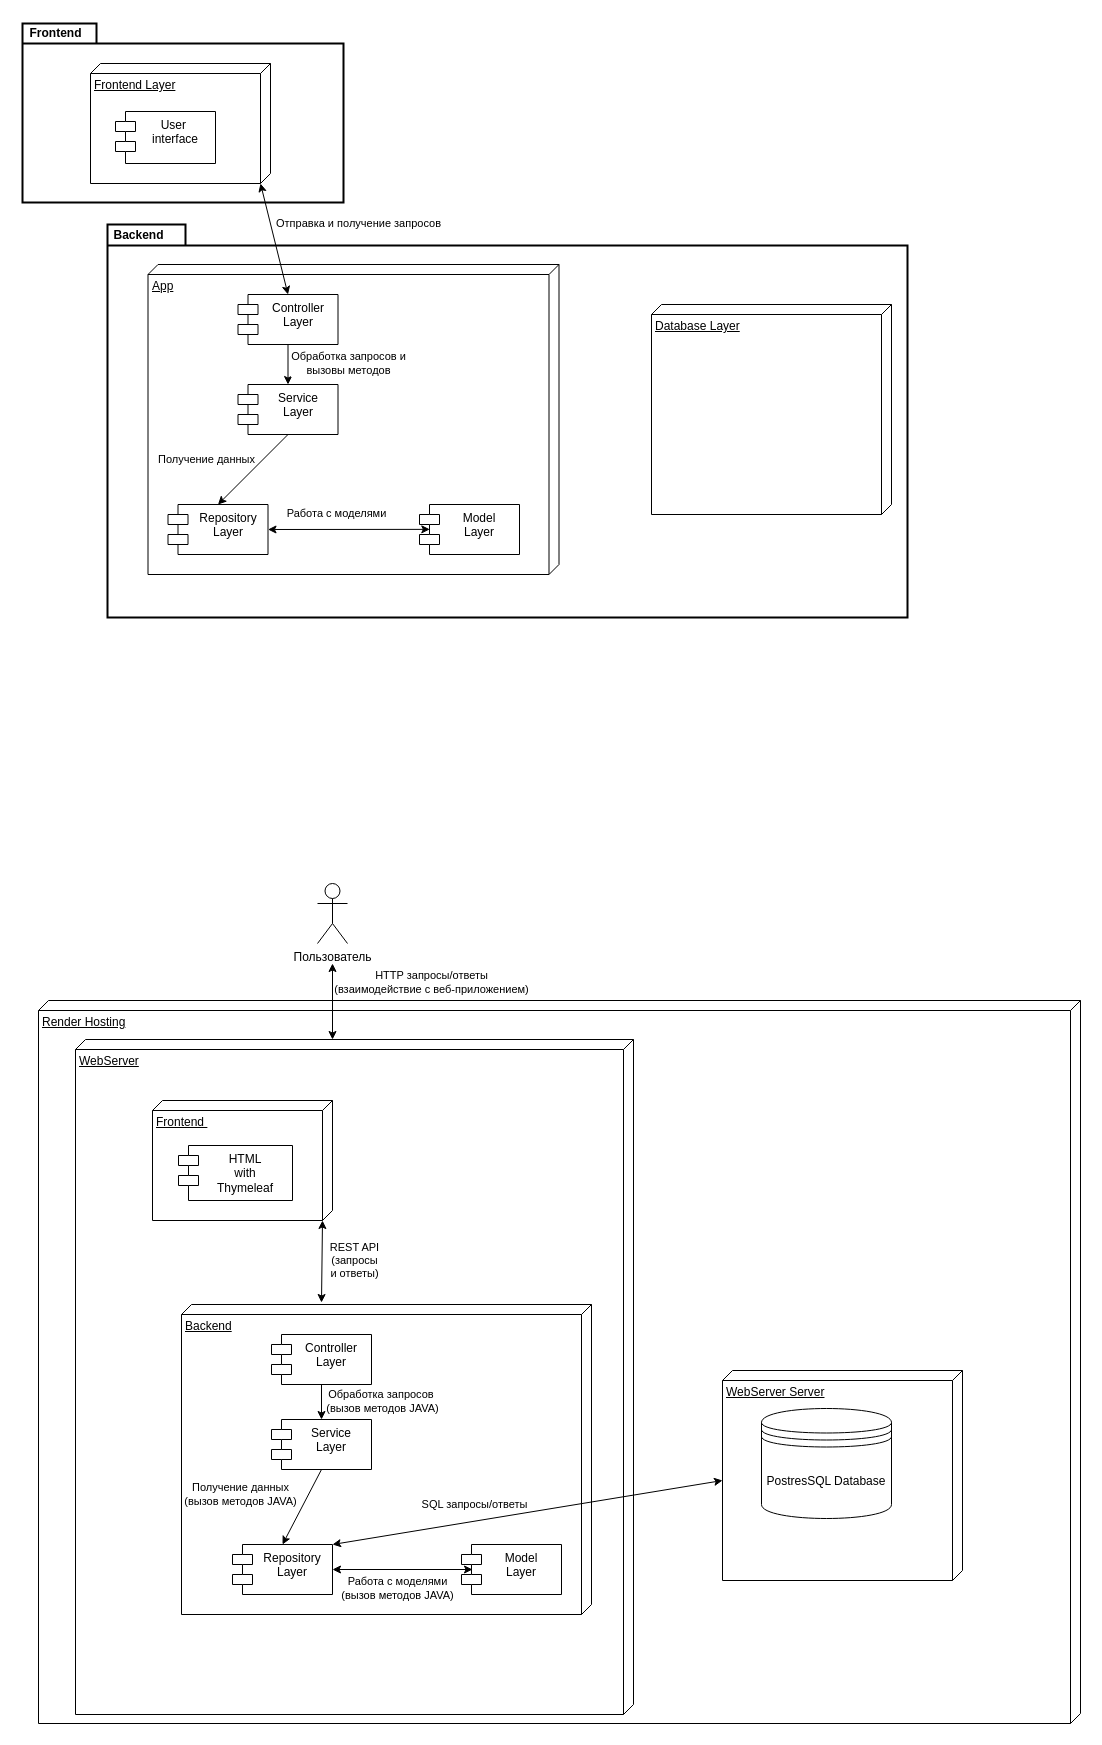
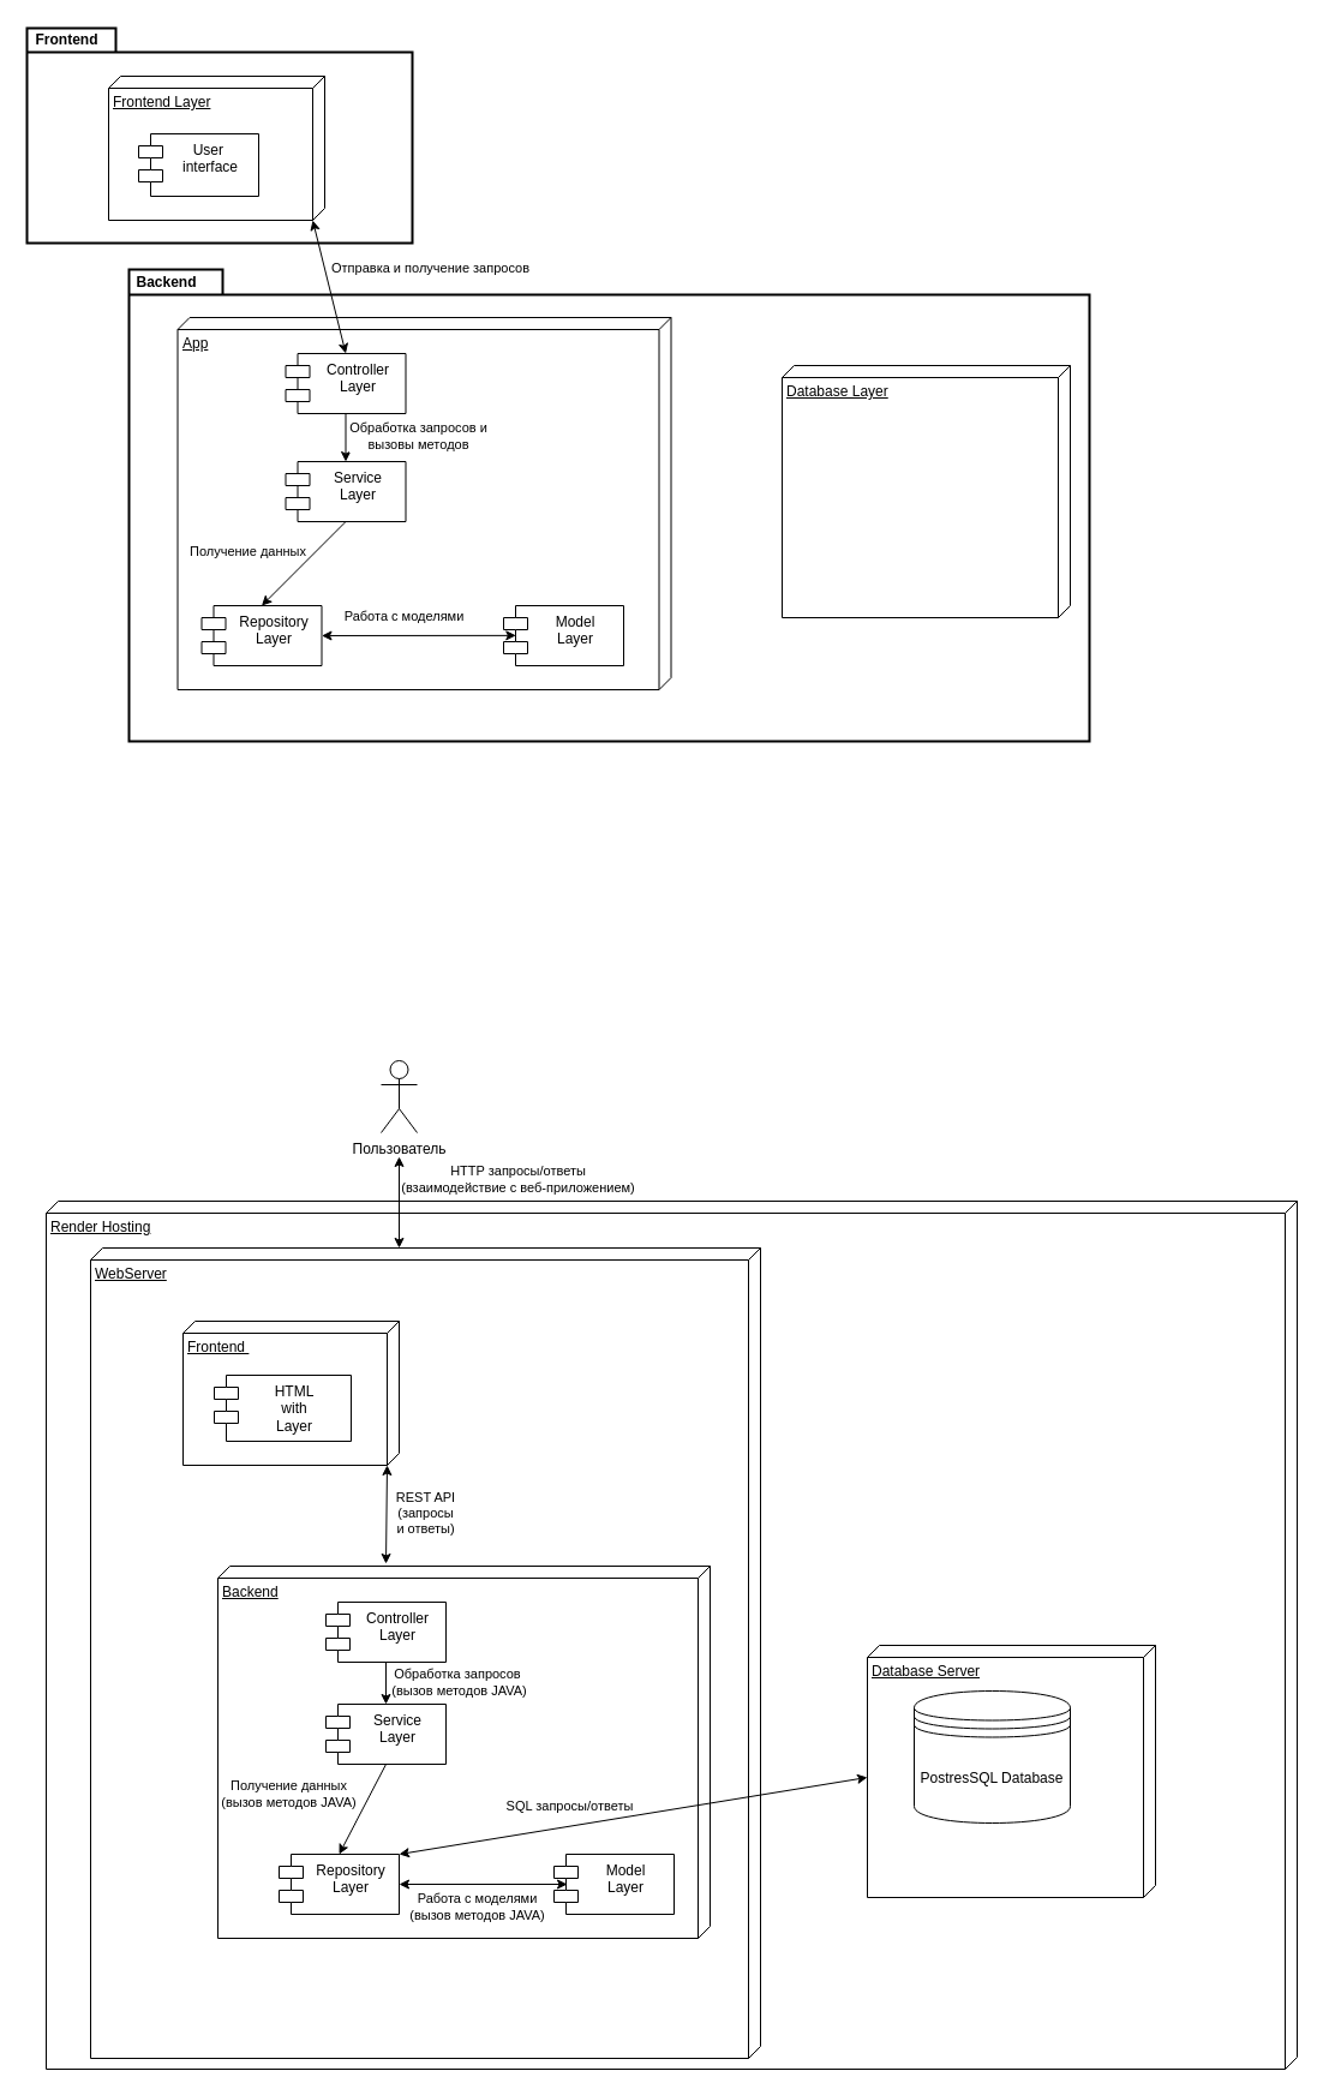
- <mxCell id="7" value="HTML&lt;div&gt;with&lt;/div&gt;&lt;div&gt;Thymeleaf&lt;/div&gt;" style="shape=module;align=left;spacingLeft=20;align=center;verticalAlign=top;whiteSpace=wrap;html=1;" parent="1" vertex="1"><mxGeometry x="178" y="1145" width="114" height="55" as="geometry" /></mxCell>
+ <mxCell id="7" value="HTML&lt;div&gt;with&lt;/div&gt;&lt;div&gt;Layer&lt;/div&gt;" style="shape=module;align=left;spacingLeft=20;align=center;verticalAlign=top;whiteSpace=wrap;html=1;" parent="1" vertex="1"><mxGeometry x="178" y="1145" width="114" height="55" as="geometry" /></mxCell>
- <mxCell id="9" value="WebServer Server" style="verticalAlign=top;align=left;spacingTop=8;spacingLeft=2;spacingRight=12;shape=cube;size=10;direction=south;fontStyle=4;html=1;whiteSpace=wrap;" parent="1" vertex="1"><mxGeometry x="722" y="1370" width="240" height="210" as="geometry" /></mxCell>
+ <mxCell id="9" value="Database Server" style="verticalAlign=top;align=left;spacingTop=8;spacingLeft=2;spacingRight=12;shape=cube;size=10;direction=south;fontStyle=4;html=1;whiteSpace=wrap;" parent="1" vertex="1"><mxGeometry x="722" y="1370" width="240" height="210" as="geometry" /></mxCell>
